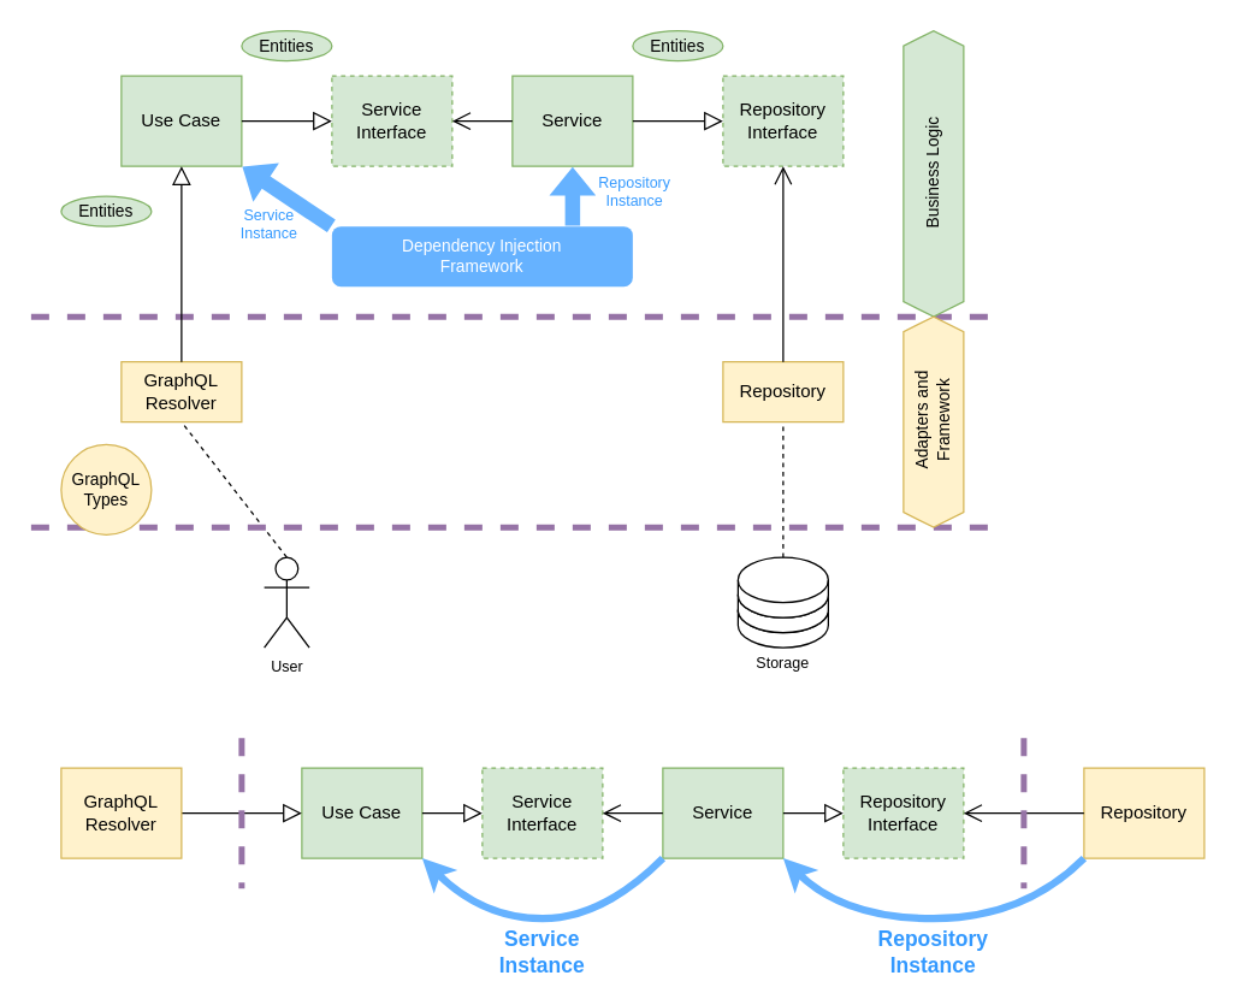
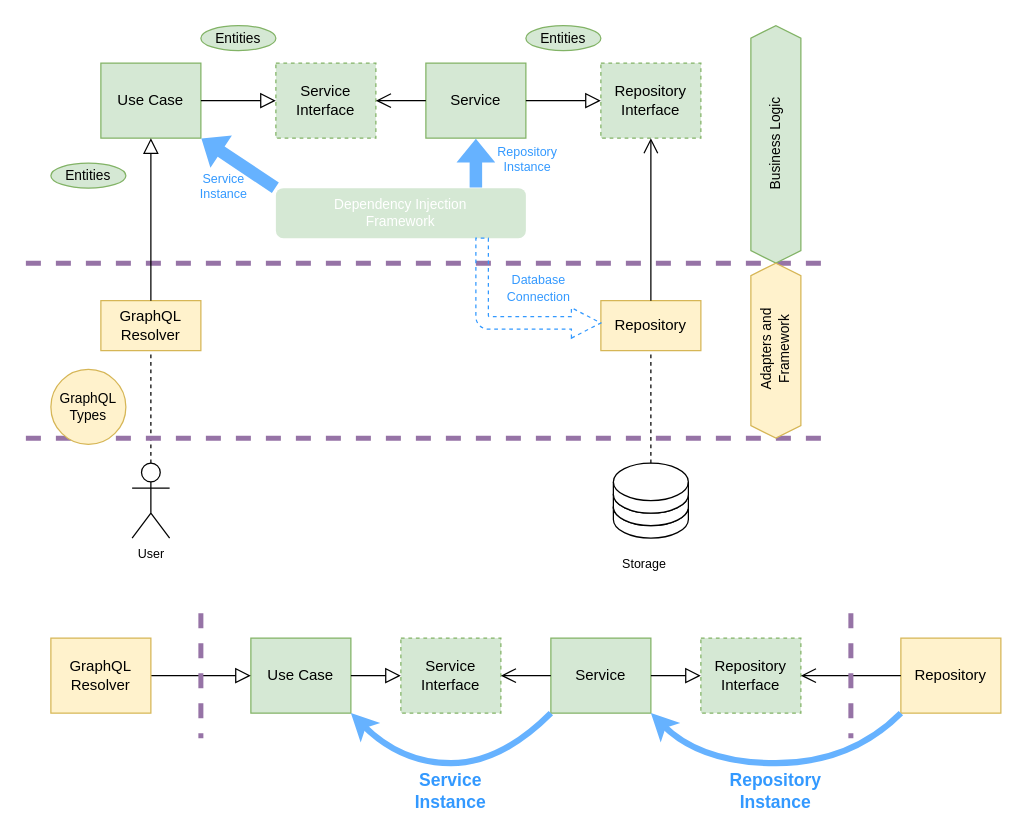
- <mxCell id="25" value="Dependency Injection&lt;br style=&quot;font-size: 11px;&quot;&gt;Framework" style="rounded=1;whiteSpace=wrap;html=1;dashed=1;labelBackgroundColor=none;fillColor=#66B2FF;fontSize=11;strokeColor=none;fontColor=#FFFFFF;" parent="1" vertex="1"><mxGeometry x="220" y="150" width="200" height="40" as="geometry" /></mxCell>
+ <mxCell id="25" value="Dependency Injection&lt;br style=&quot;font-size: 11px;&quot;&gt;Framework" style="rounded=1;whiteSpace=wrap;html=1;dashed=1;labelBackgroundColor=none;fillColor=#d5e8d4;fontSize=11;strokeColor=none;fontColor=#FFFFFF;" parent="1" vertex="1"><mxGeometry x="220" y="150" width="200" height="40" as="geometry" /></mxCell>
+ <mxCell id="35" value="&lt;font color=&quot;#3399ff&quot; style=&quot;font-size: 10px&quot;&gt;Database&lt;br&gt;Connection&lt;br&gt;&lt;/font&gt;" style="html=1;shadow=0;dashed=1;align=center;verticalAlign=middle;shape=mxgraph.arrows2.bendArrow;dy=5;dx=23.57;notch=0;arrowHead=24.29;rounded=1;labelBackgroundColor=none;fontSize=11;fontColor=#FFFFFF;flipV=1;strokeColor=#3399FF;fillColor=none;" parent="1" vertex="1"><mxGeometry x="380" y="190" width="100" height="80" as="geometry" /></mxCell>
- <mxCell id="18" value="User" style="shape=umlActor;verticalLabelPosition=bottom;verticalAlign=top;html=1;outlineConnect=0;fontSize=10;" parent="1" vertex="1"><mxGeometry x="175" y="370" width="30" height="60" as="geometry" /></mxCell>
+ <mxCell id="18" value="User" style="shape=umlActor;verticalLabelPosition=bottom;verticalAlign=top;html=1;outlineConnect=0;fontSize=10;" parent="1" vertex="1"><mxGeometry x="105" y="370" width="30" height="60" as="geometry" /></mxCell>
- <mxCell id="23" value="Storage" style="text;html=1;strokeColor=none;fillColor=none;align=center;verticalAlign=middle;whiteSpace=wrap;rounded=0;labelBackgroundColor=none;fontSize=10;dashed=1;" parent="1" vertex="1"><mxGeometry x="490" y="430" width="60" height="20" as="geometry" /></mxCell>
+ <mxCell id="23" value="Storage" style="text;html=1;strokeColor=none;fillColor=none;align=center;verticalAlign=middle;whiteSpace=wrap;rounded=0;labelBackgroundColor=none;fontSize=10;dashed=1;" parent="1" vertex="1"><mxGeometry x="485" y="440" width="60" height="20" as="geometry" /></mxCell>
